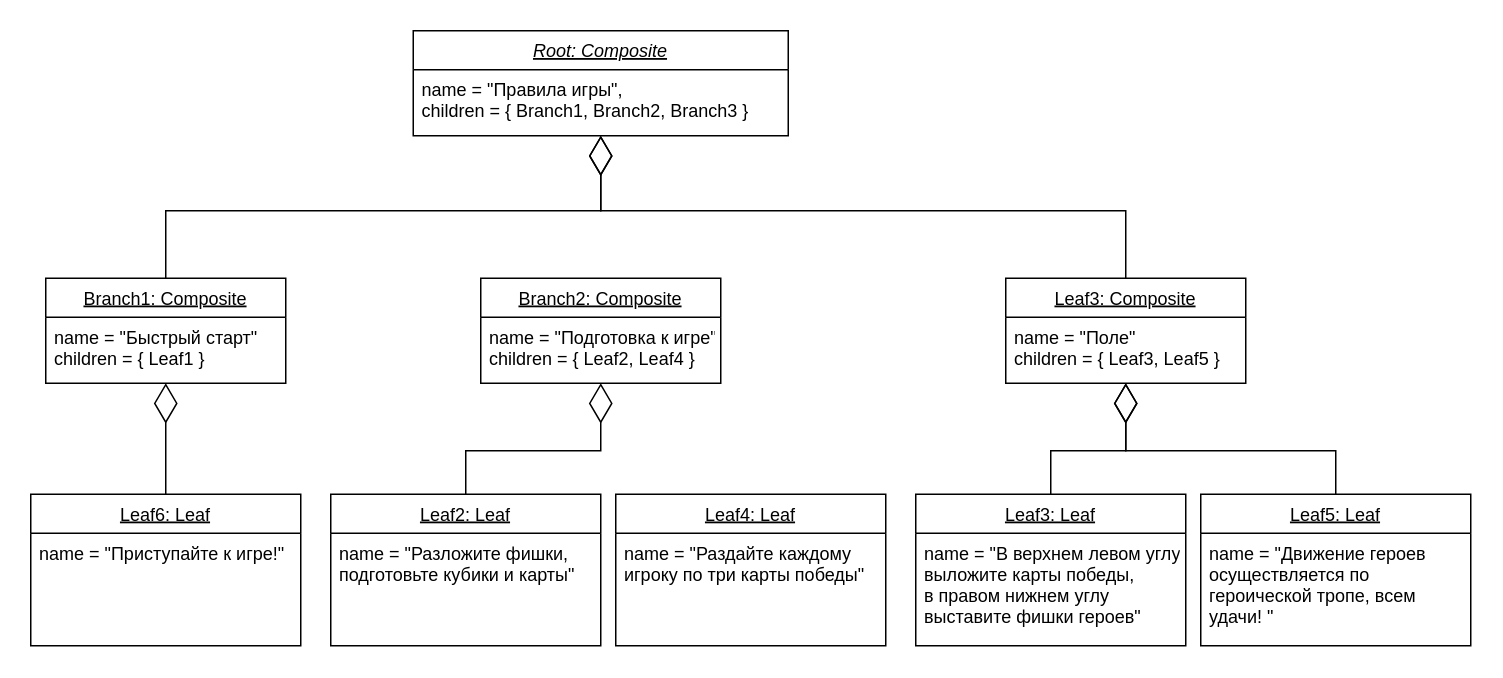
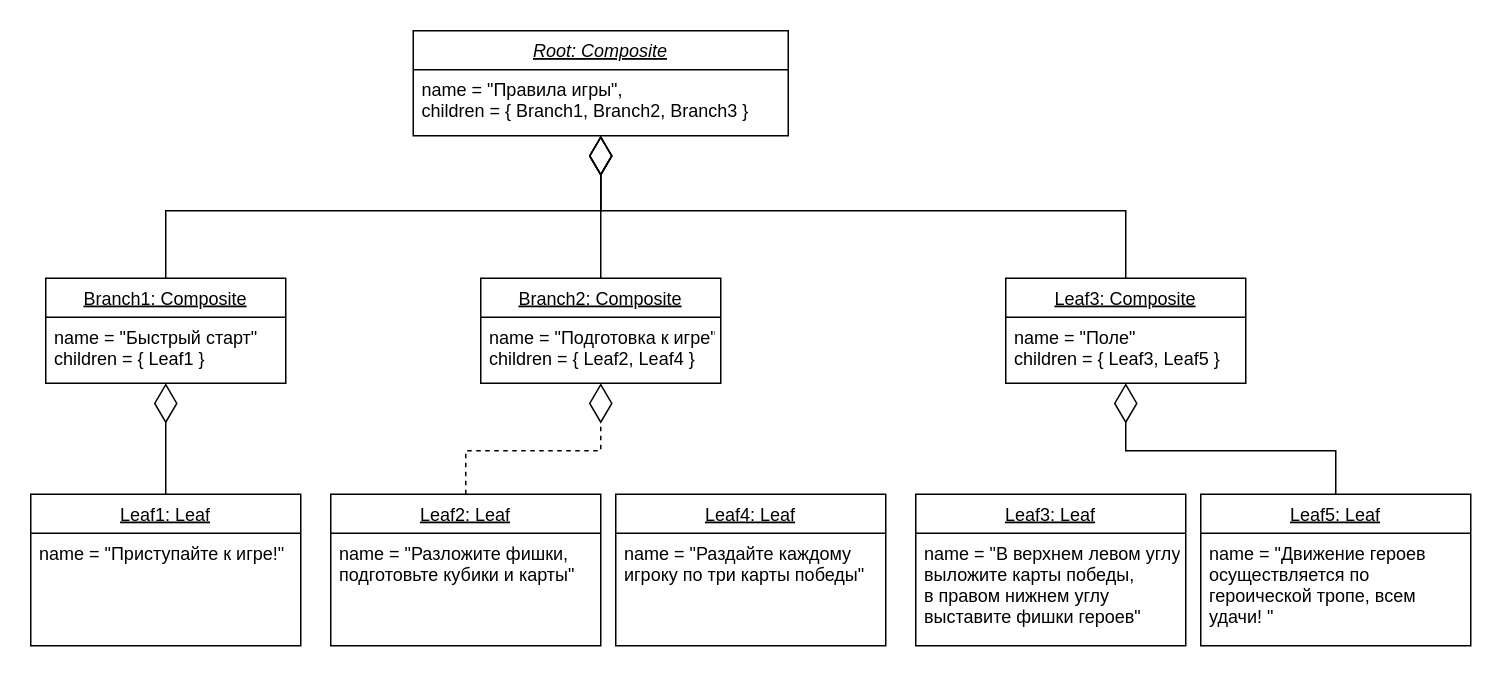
+ <mxCell id="11" value="" style="endArrow=diamondThin;endFill=0;endSize=24;html=1;rounded=0;exitX=0.5;exitY=0;exitDx=0;exitDy=0;" edge="1" parent="1" source="4" target="2"><mxGeometry width="160" relative="1" as="geometry"><mxPoint x="230" y="210" as="sourcePoint" /><mxPoint x="356" y="100" as="targetPoint" /></mxGeometry></mxCell>
- <mxCell id="20" value="" style="endArrow=diamondThin;endFill=0;endSize=24;html=1;rounded=0;exitX=0.5;exitY=0;exitDx=0;exitDy=0;" edge="1" parent="1" source="16" target="4"><mxGeometry width="160" relative="1" as="geometry"><mxPoint x="120" y="330" as="sourcePoint" /><mxPoint x="230" y="280" as="targetPoint" /><Array as="points"><mxPoint x="310" y="300" /><mxPoint x="400" y="300" /></Array></mxGeometry></mxCell>
+ <mxCell id="20" value="" style="endArrow=diamondThin;endFill=0;endSize=24;html=1;rounded=0;exitX=0.5;exitY=0;exitDx=0;exitDy=0;dashed=1;" edge="1" parent="1" source="16" target="4"><mxGeometry width="160" relative="1" as="geometry"><mxPoint x="120" y="330" as="sourcePoint" /><mxPoint x="230" y="280" as="targetPoint" /><Array as="points"><mxPoint x="310" y="300" /><mxPoint x="400" y="300" /></Array></mxGeometry></mxCell>
- <mxCell id="25" value="" style="endArrow=diamondThin;endFill=0;endSize=24;html=1;rounded=0;exitX=0.5;exitY=0;exitDx=0;exitDy=0;" edge="1" parent="1" source="21" target="7"><mxGeometry width="160" relative="1" as="geometry"><mxPoint x="410" y="210" as="sourcePoint" /><mxPoint x="410" y="100" as="targetPoint" /><Array as="points"><mxPoint x="700" y="300" /><mxPoint x="750" y="300" /></Array></mxGeometry></mxCell>
- <mxCell id="13" value="Leaf6: Leaf" style="swimlane;fontStyle=4;align=center;verticalAlign=top;childLayout=stackLayout;horizontal=1;startSize=26;horizontalStack=0;resizeParent=1;resizeLast=0;collapsible=1;marginBottom=0;rounded=0;shadow=0;strokeWidth=1;" vertex="1" parent="1"><mxGeometry x="20" y="329" width="180" height="101" as="geometry"><mxRectangle x="340" y="380" width="170" height="26" as="alternateBounds" /></mxGeometry></mxCell>
+ <mxCell id="13" value="Leaf1: Leaf" style="swimlane;fontStyle=4;align=center;verticalAlign=top;childLayout=stackLayout;horizontal=1;startSize=26;horizontalStack=0;resizeParent=1;resizeLast=0;collapsible=1;marginBottom=0;rounded=0;shadow=0;strokeWidth=1;" vertex="1" parent="1"><mxGeometry x="20" y="329" width="180" height="101" as="geometry"><mxRectangle x="340" y="380" width="170" height="26" as="alternateBounds" /></mxGeometry></mxCell>
